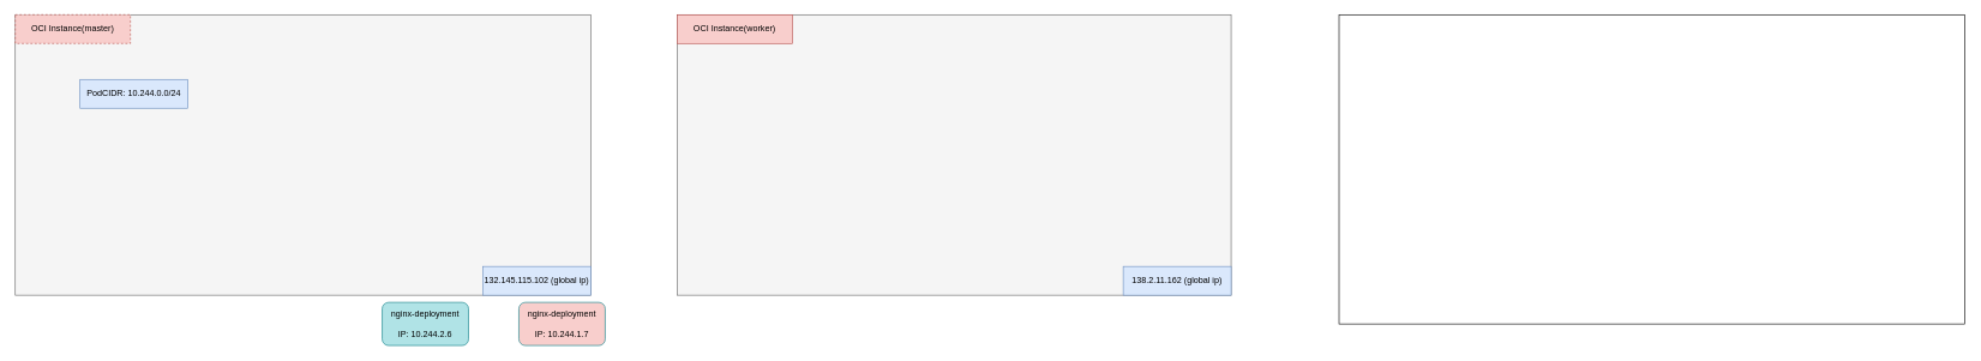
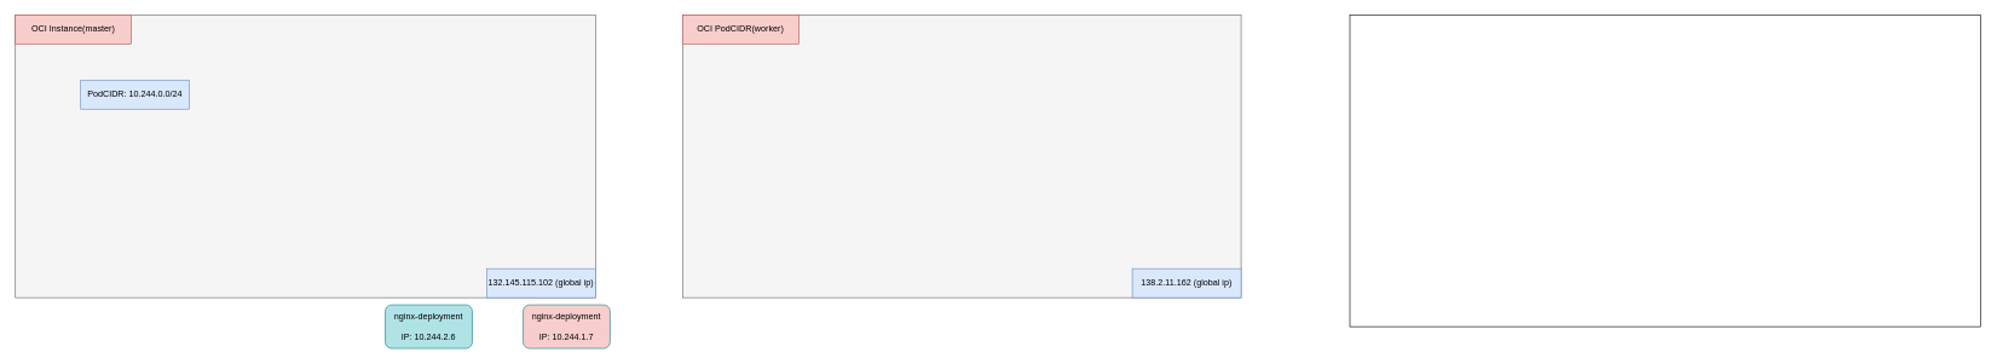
- <mxCell id="4" value="OCI Instance(master)" style="rounded=0;whiteSpace=wrap;html=1;fillColor=#f8cecc;strokeColor=#b85450;dashed=1;" vertex="1" parent="1"><mxGeometry x="20" y="20" width="160" height="40" as="geometry" /></mxCell>
+ <mxCell id="4" value="OCI Instance(master)" style="rounded=0;whiteSpace=wrap;html=1;fillColor=#f8cecc;strokeColor=#b85450;" vertex="1" parent="1"><mxGeometry x="20" y="20" width="160" height="40" as="geometry" /></mxCell>
- <mxCell id="9" value="OCI Instance(worker)" style="rounded=0;whiteSpace=wrap;html=1;fillColor=#f8cecc;strokeColor=#b85450;" vertex="1" parent="1"><mxGeometry x="940" y="20" width="160" height="40" as="geometry" /></mxCell>
+ <mxCell id="9" value="OCI PodCIDR(worker)" style="rounded=0;whiteSpace=wrap;html=1;fillColor=#f8cecc;strokeColor=#b85450;" vertex="1" parent="1"><mxGeometry x="940" y="20" width="160" height="40" as="geometry" /></mxCell>
